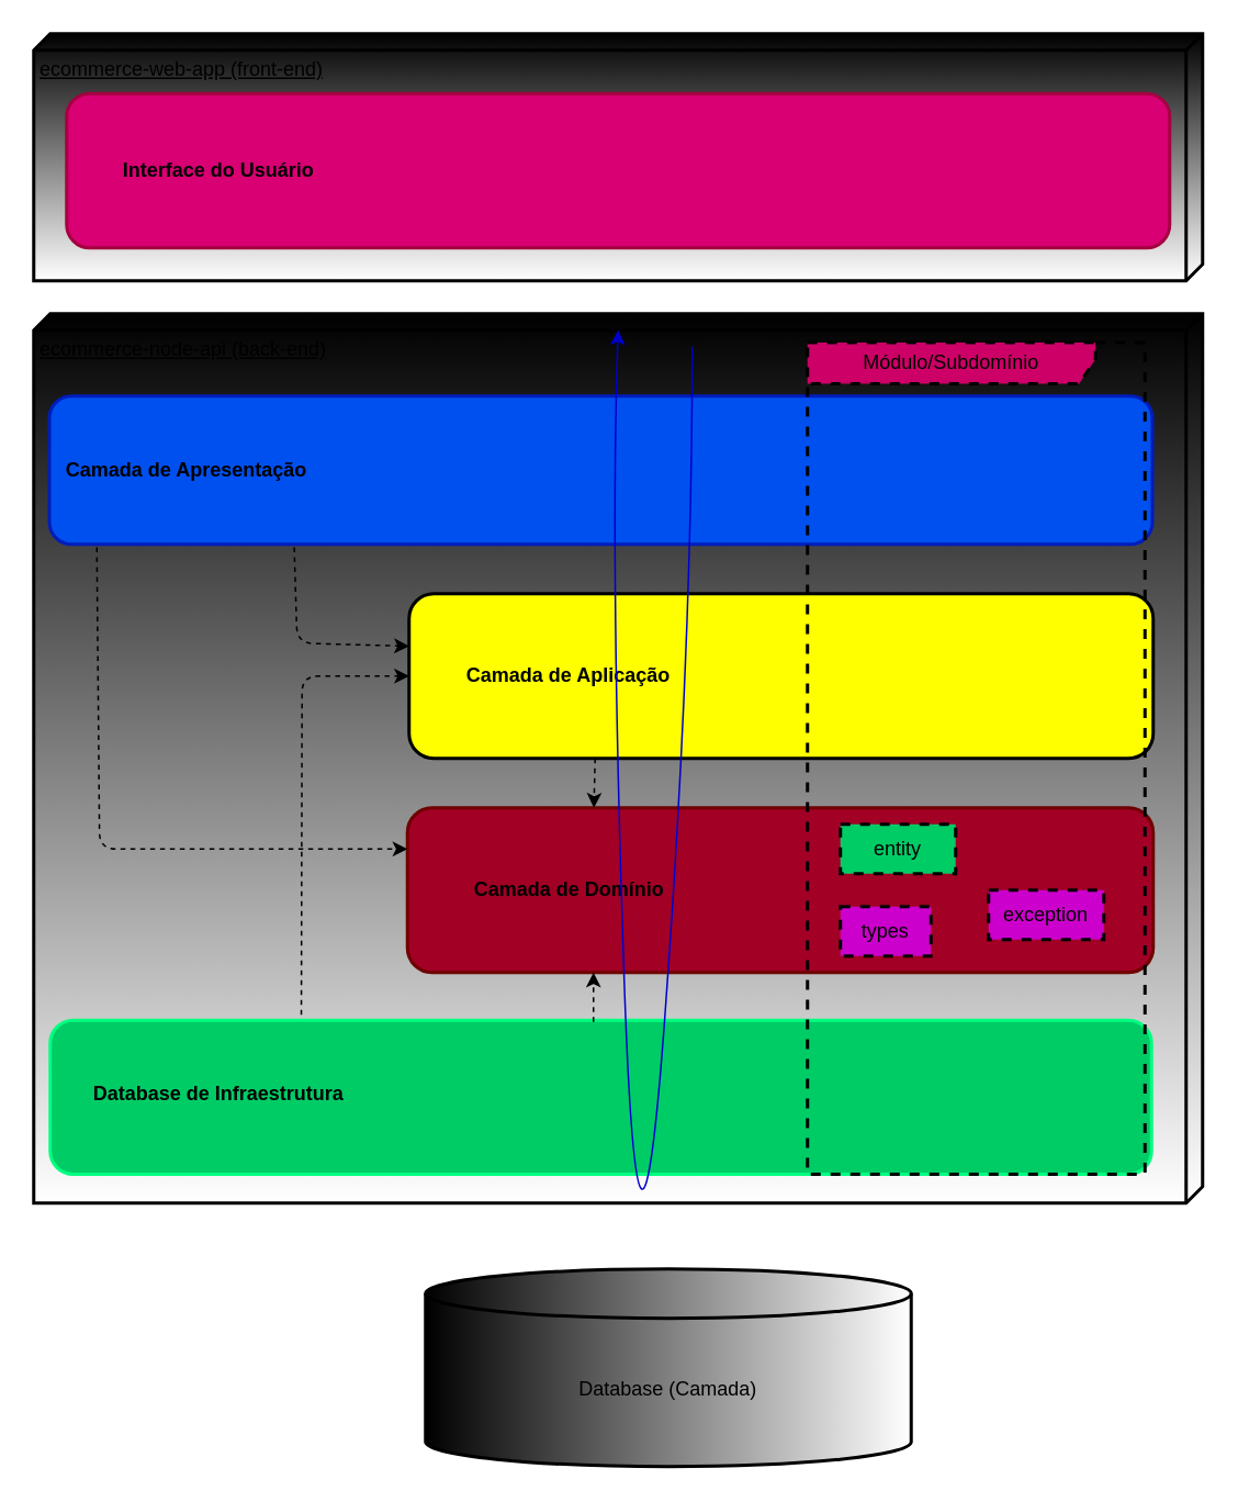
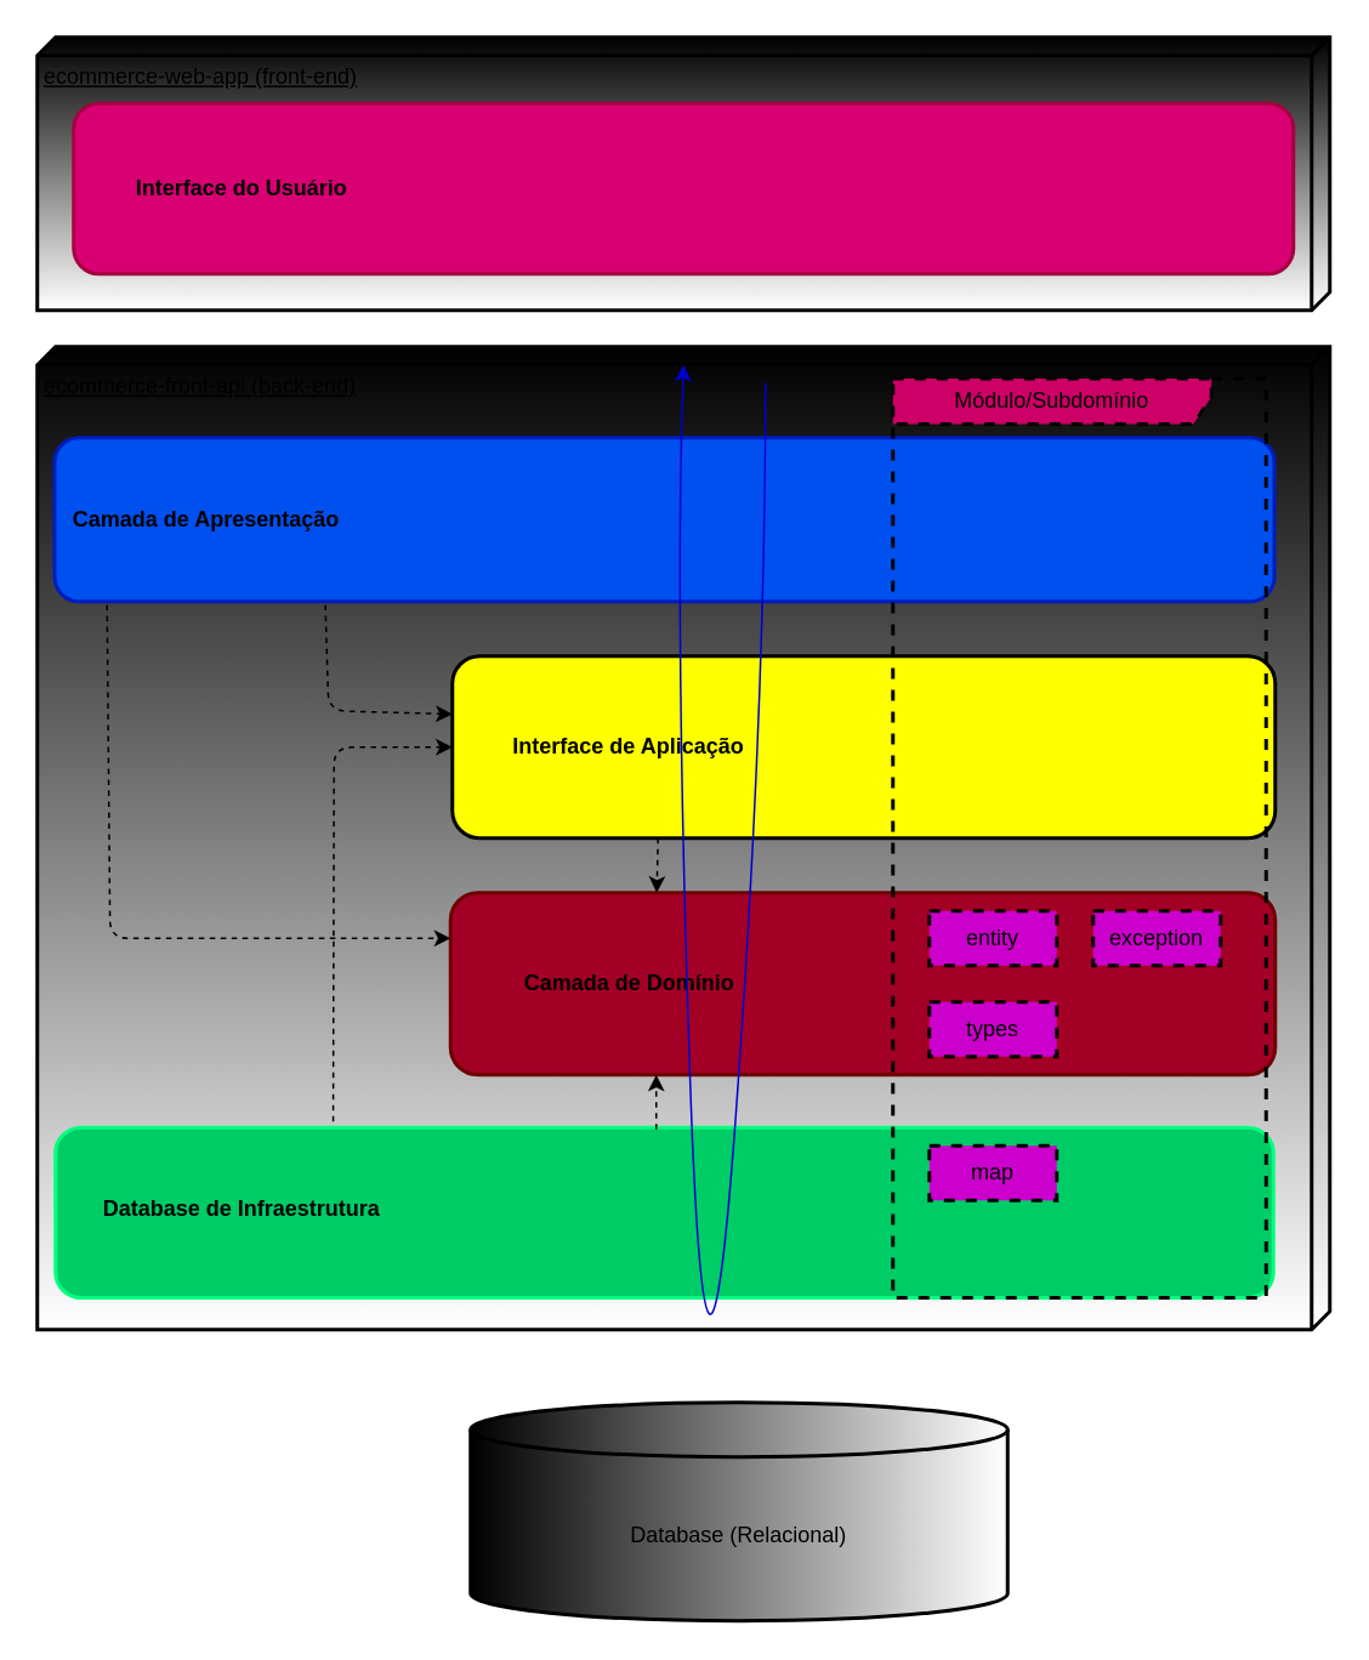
- <mxCell id="2" value="&lt;font color=&quot;#000000&quot;&gt;ecommerce-node-api (back-end)&lt;/font&gt;" style="verticalAlign=top;align=left;spacingTop=8;spacingLeft=2;spacingRight=12;shape=cube;size=10;direction=south;fontStyle=4;html=1;strokeWidth=2;fillColor=default;gradientColor=default;gradientDirection=west;" parent="1" vertex="1"><mxGeometry x="20" y="190" width="710" height="540" as="geometry" /></mxCell>
+ <mxCell id="2" value="&lt;font color=&quot;#000000&quot;&gt;ecommerce-front-api (back-end)&lt;/font&gt;" style="verticalAlign=top;align=left;spacingTop=8;spacingLeft=2;spacingRight=12;shape=cube;size=10;direction=south;fontStyle=4;html=1;strokeWidth=2;fillColor=default;gradientColor=default;gradientDirection=west;" parent="1" vertex="1"><mxGeometry x="20" y="190" width="710" height="540" as="geometry" /></mxCell>
- <mxCell id="9" value="&lt;b&gt;&lt;font color=&quot;#000000&quot;&gt;Camada de Aplicação&lt;/font&gt;&lt;/b&gt;" style="text;html=1;strokeColor=none;fillColor=none;align=center;verticalAlign=middle;whiteSpace=wrap;rounded=0;strokeWidth=2;" parent="1" vertex="1"><mxGeometry x="255" y="375" width="180" height="70" as="geometry" /></mxCell>
+ <mxCell id="9" value="&lt;b&gt;&lt;font color=&quot;#000000&quot;&gt;Interface de Aplicação&lt;/font&gt;&lt;/b&gt;" style="text;html=1;strokeColor=none;fillColor=none;align=center;verticalAlign=middle;whiteSpace=wrap;rounded=0;strokeWidth=2;" parent="1" vertex="1"><mxGeometry x="255" y="375" width="180" height="70" as="geometry" /></mxCell>
- <mxCell id="13" value="entity" style="rounded=0;whiteSpace=wrap;html=1;dashed=1;strokeWidth=2;fillColor=#00cc66;" parent="1" vertex="1"><mxGeometry x="509.99" y="500" width="70.01" height="30" as="geometry" /></mxCell>
+ <mxCell id="13" value="entity" style="rounded=0;whiteSpace=wrap;html=1;dashed=1;strokeWidth=2;fillColor=#CC00CC;" parent="1" vertex="1"><mxGeometry x="509.99" y="500" width="70.01" height="30" as="geometry" /></mxCell>
- <mxCell id="15" value="exception" style="rounded=0;whiteSpace=wrap;html=1;dashed=1;strokeWidth=2;fillColor=#CC00CC;" parent="1" vertex="1"><mxGeometry x="600" y="540" width="70" height="30" as="geometry" /></mxCell>
+ <mxCell id="15" value="exception" style="rounded=0;whiteSpace=wrap;html=1;dashed=1;strokeWidth=2;fillColor=#CC00CC;" parent="1" vertex="1"><mxGeometry x="600" y="500" width="70" height="30" as="geometry" /></mxCell>
- <mxCell id="14" value="types" style="rounded=0;whiteSpace=wrap;html=1;dashed=1;strokeWidth=2;fillColor=#CC00CC;" parent="1" vertex="1"><mxGeometry x="510" y="550" width="55" height="30" as="geometry" /></mxCell>
+ <mxCell id="14" value="types" style="rounded=0;whiteSpace=wrap;html=1;dashed=1;strokeWidth=2;fillColor=#CC00CC;" parent="1" vertex="1"><mxGeometry x="510" y="550" width="70" height="30" as="geometry" /></mxCell>
+ <mxCell id="16" value="map" style="rounded=0;whiteSpace=wrap;html=1;dashed=1;strokeWidth=2;fillColor=#CC00CC;" parent="1" vertex="1"><mxGeometry x="510" y="629" width="70" height="30" as="geometry" /></mxCell>
- <mxCell id="4" value="Database (Camada)" style="shape=cylinder3;whiteSpace=wrap;html=1;boundedLbl=1;backgroundOutline=1;size=15;strokeWidth=2;fillColor=default;gradientColor=default;gradientDirection=west;" parent="1" vertex="1"><mxGeometry x="258" y="770" width="295" height="120" as="geometry" /></mxCell>
+ <mxCell id="4" value="Database (Relacional)" style="shape=cylinder3;whiteSpace=wrap;html=1;boundedLbl=1;backgroundOutline=1;size=15;strokeWidth=2;fillColor=default;gradientColor=default;gradientDirection=west;" parent="1" vertex="1"><mxGeometry x="258" y="770" width="295" height="120" as="geometry" /></mxCell>
